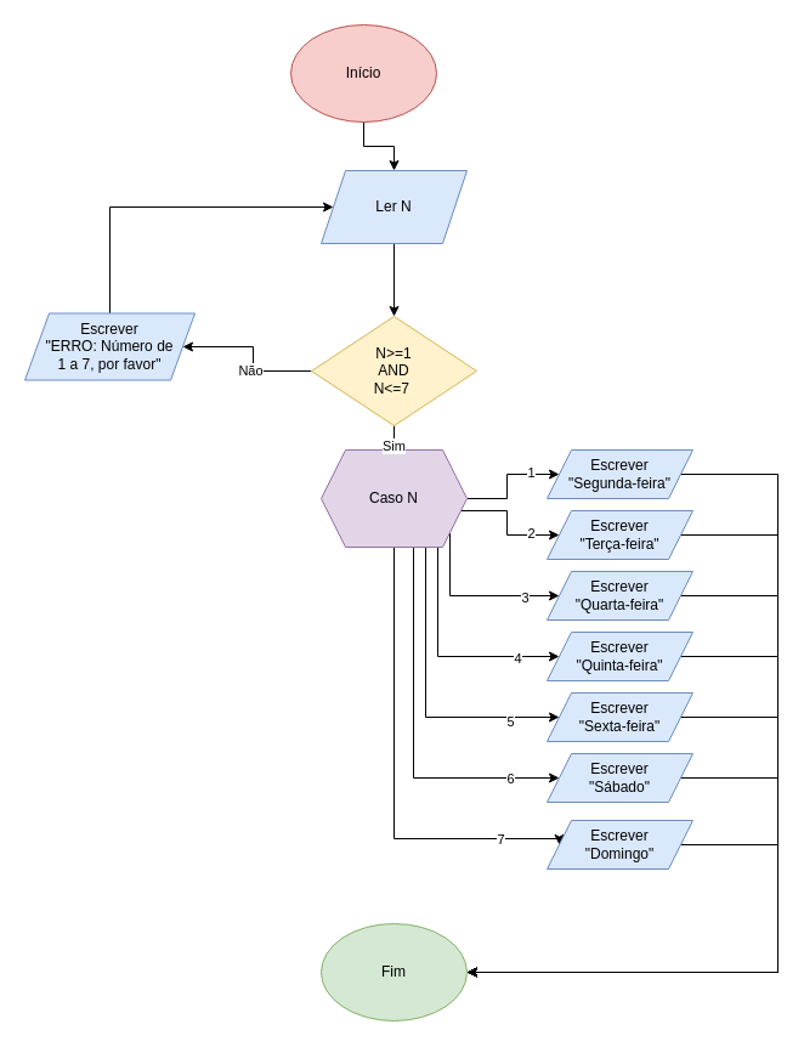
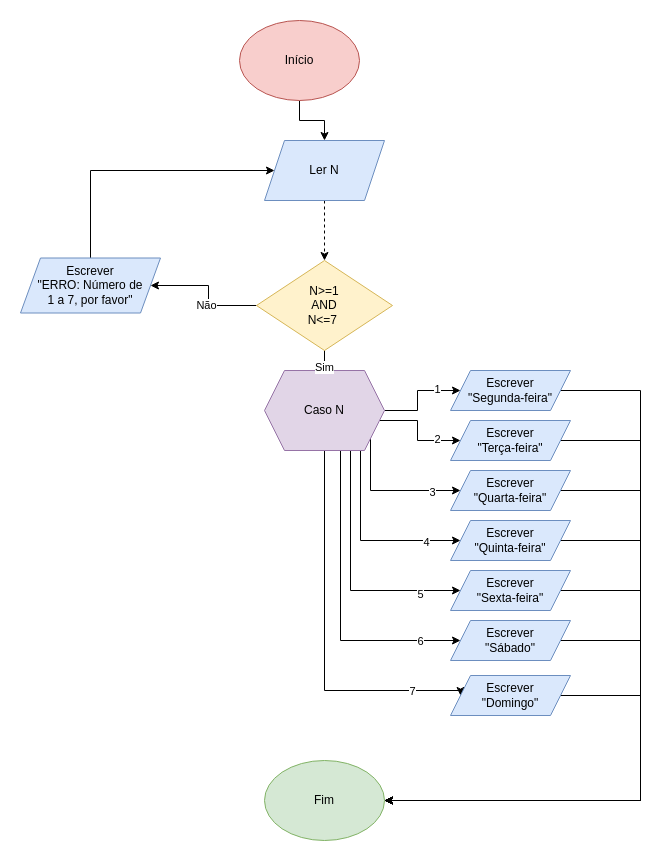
- <mxCell id="4" value="" style="edgeStyle=orthogonalEdgeStyle;rounded=0;orthogonalLoop=1;jettySize=auto;html=1;" edge="1" parent="1" source="5" target="42"><mxGeometry relative="1" as="geometry" /></mxCell>
+ <mxCell id="4" value="" style="edgeStyle=orthogonalEdgeStyle;rounded=0;orthogonalLoop=1;jettySize=auto;html=1;dashed=1;" edge="1" parent="1" source="5" target="42"><mxGeometry relative="1" as="geometry" /></mxCell>
